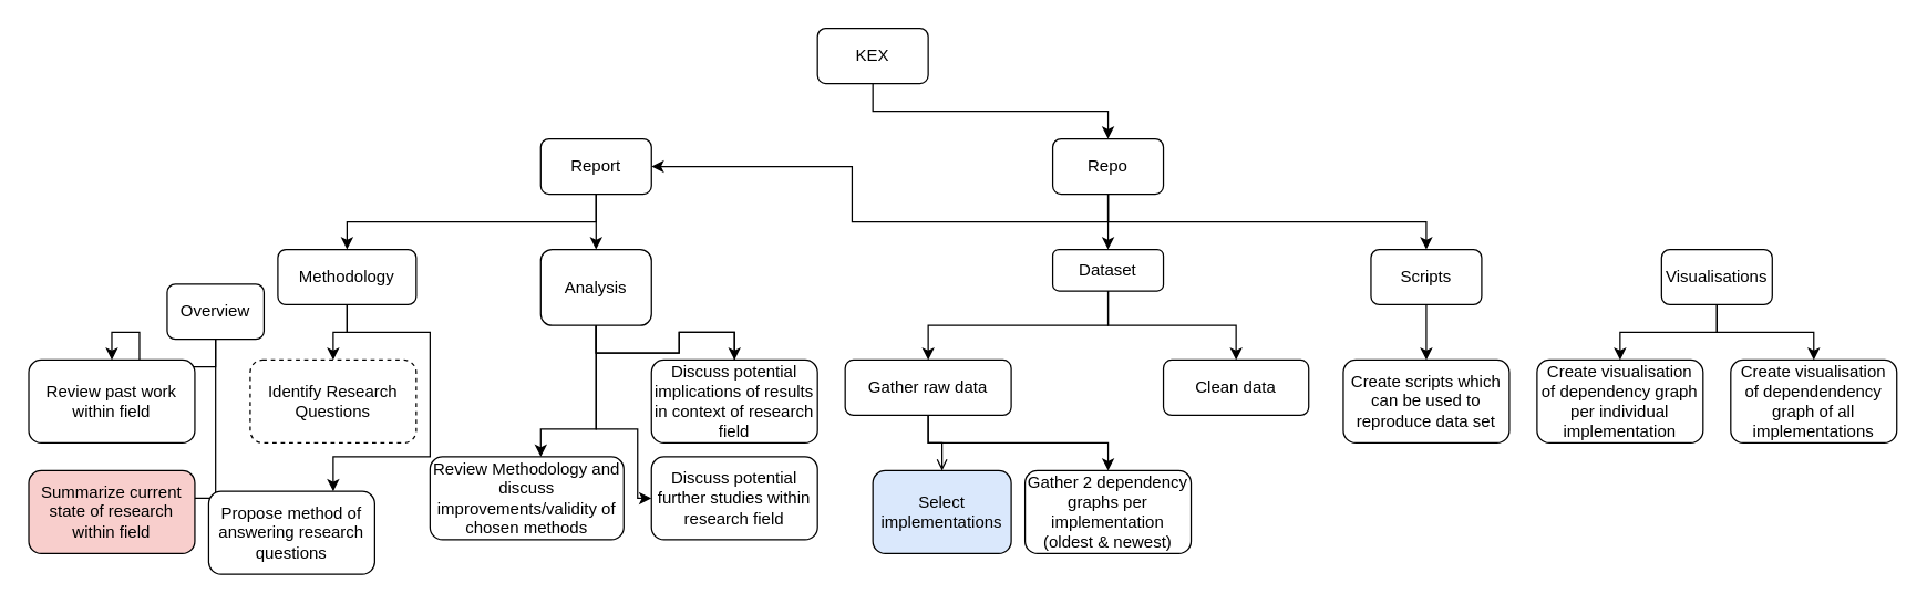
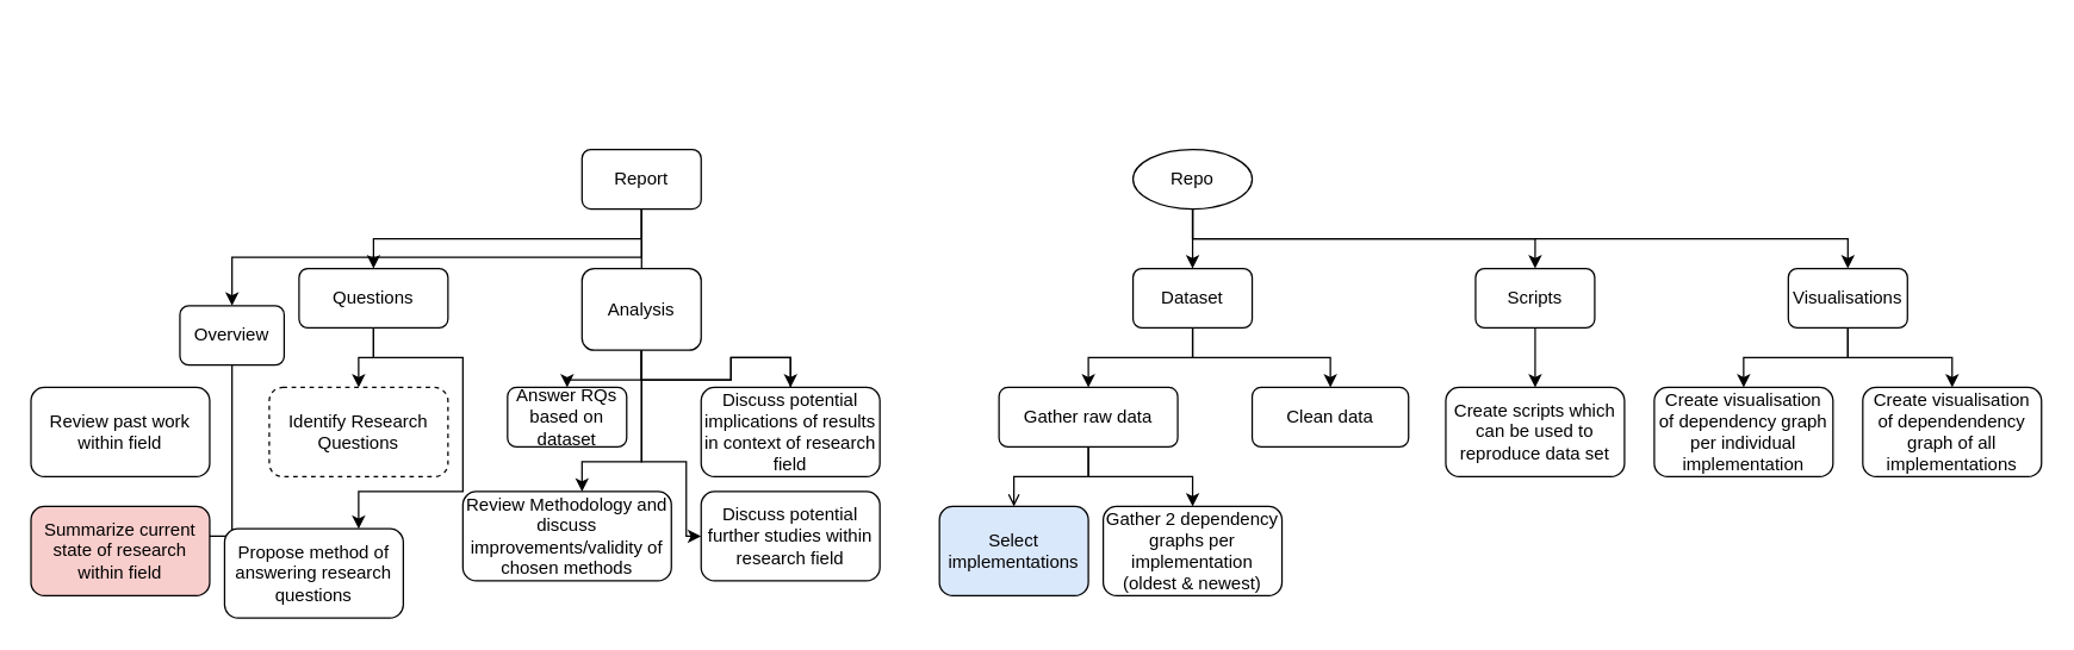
- <mxCell id="3" value="KEX" style="rounded=1;whiteSpace=wrap;html=1;" parent="1" vertex="1"><mxGeometry x="590" y="20" width="80" height="40" as="geometry" /></mxCell>
- <mxCell id="2" style="edgeStyle=orthogonalEdgeStyle;rounded=0;orthogonalLoop=1;jettySize=auto;html=1;exitX=0.5;exitY=1;exitDx=0;exitDy=0;" parent="1" source="3" target="11" edge="1"><mxGeometry relative="1" as="geometry" /></mxCell>
- <mxCell id="11" value="Repo" style="rounded=1;whiteSpace=wrap;html=1;" parent="1" vertex="1"><mxGeometry x="760" y="100" width="80" height="40" as="geometry" /></mxCell>
+ <mxCell id="11" value="Repo" style="ellipse;whiteSpace=wrap;html=1;" parent="1" vertex="1"><mxGeometry x="760" y="100" width="80" height="40" as="geometry" /></mxCell>
- <mxCell id="10" style="edgeStyle=orthogonalEdgeStyle;rounded=0;orthogonalLoop=1;jettySize=auto;html=1;exitX=0.5;exitY=1;exitDx=0;exitDy=0;" parent="1" source="11" target="7" edge="1"><mxGeometry relative="1" as="geometry" /></mxCell>
+ <mxCell id="10" style="edgeStyle=orthogonalEdgeStyle;rounded=0;orthogonalLoop=1;jettySize=auto;html=1;exitX=0.5;exitY=1;exitDx=0;exitDy=0;" parent="1" source="11" target="33" edge="1"><mxGeometry relative="1" as="geometry" /></mxCell>
+ <mxCell id="5" style="edgeStyle=orthogonalEdgeStyle;rounded=0;orthogonalLoop=1;jettySize=auto;html=1;exitX=0.5;exitY=1;exitDx=0;exitDy=0;entryX=0.5;entryY=0;entryDx=0;entryDy=0;" parent="1" source="7" target="14" edge="1"><mxGeometry relative="1" as="geometry" /></mxCell>
- <mxCell id="6" style="edgeStyle=orthogonalEdgeStyle;rounded=0;orthogonalLoop=1;jettySize=auto;html=1;exitX=0.5;exitY=1;exitDx=0;exitDy=0;entryX=0.5;entryY=0;entryDx=0;entryDy=0;" parent="1" source="7" target="19" edge="1"><mxGeometry relative="1" as="geometry" /></mxCell>
+ <mxCell id="6" style="edgeStyle=orthogonalEdgeStyle;rounded=0;orthogonalLoop=1;jettySize=auto;html=1;exitX=0.5;exitY=1;exitDx=0;exitDy=0;entryX=0.5;entryY=0;entryDx=0;entryDy=0;endArrow=none;" parent="1" source="7" target="19" edge="1"><mxGeometry relative="1" as="geometry" /></mxCell>
- <mxCell id="28" value="Dataset" style="rounded=1;whiteSpace=wrap;html=1;" parent="1" vertex="1"><mxGeometry x="760" y="180" width="80" height="30" as="geometry" /></mxCell>
+ <mxCell id="28" value="Dataset" style="rounded=1;whiteSpace=wrap;html=1;" parent="1" vertex="1"><mxGeometry x="760" y="180" width="80" height="40" as="geometry" /></mxCell>
- <mxCell id="22" value="Methodology" style="rounded=1;whiteSpace=wrap;html=1;" parent="1" vertex="1"><mxGeometry x="200" y="180" width="100" height="40" as="geometry" /></mxCell>
+ <mxCell id="22" value="Questions" style="rounded=1;whiteSpace=wrap;html=1;" parent="1" vertex="1"><mxGeometry x="200" y="180" width="100" height="40" as="geometry" /></mxCell>
- <mxCell id="12" style="edgeStyle=orthogonalEdgeStyle;rounded=0;orthogonalLoop=1;jettySize=auto;html=1;exitX=0.5;exitY=1;exitDx=0;exitDy=0;" parent="1" source="14" target="23" edge="1"><mxGeometry relative="1" as="geometry" /></mxCell>
+ <mxCell id="15" style="edgeStyle=orthogonalEdgeStyle;rounded=0;orthogonalLoop=1;jettySize=auto;html=1;exitX=0.5;exitY=1;exitDx=0;exitDy=0;entryX=0.5;entryY=0;entryDx=0;entryDy=0;" parent="1" source="19" target="34" edge="1"><mxGeometry relative="1" as="geometry" /></mxCell>
+ <mxCell id="34" value="Answer RQs based on dataset" style="rounded=1;whiteSpace=wrap;html=1;" parent="1" vertex="1"><mxGeometry x="340" y="260" width="80" height="40" as="geometry" /></mxCell>
- <mxCell id="38" value="Gather raw data" style="rounded=1;whiteSpace=wrap;html=1;" parent="1" vertex="1"><mxGeometry x="610" y="260" width="120" height="40" as="geometry" /></mxCell>
+ <mxCell id="38" value="Gather raw data" style="rounded=1;whiteSpace=wrap;html=1;" parent="1" vertex="1"><mxGeometry x="670" y="260" width="120" height="40" as="geometry" /></mxCell>
